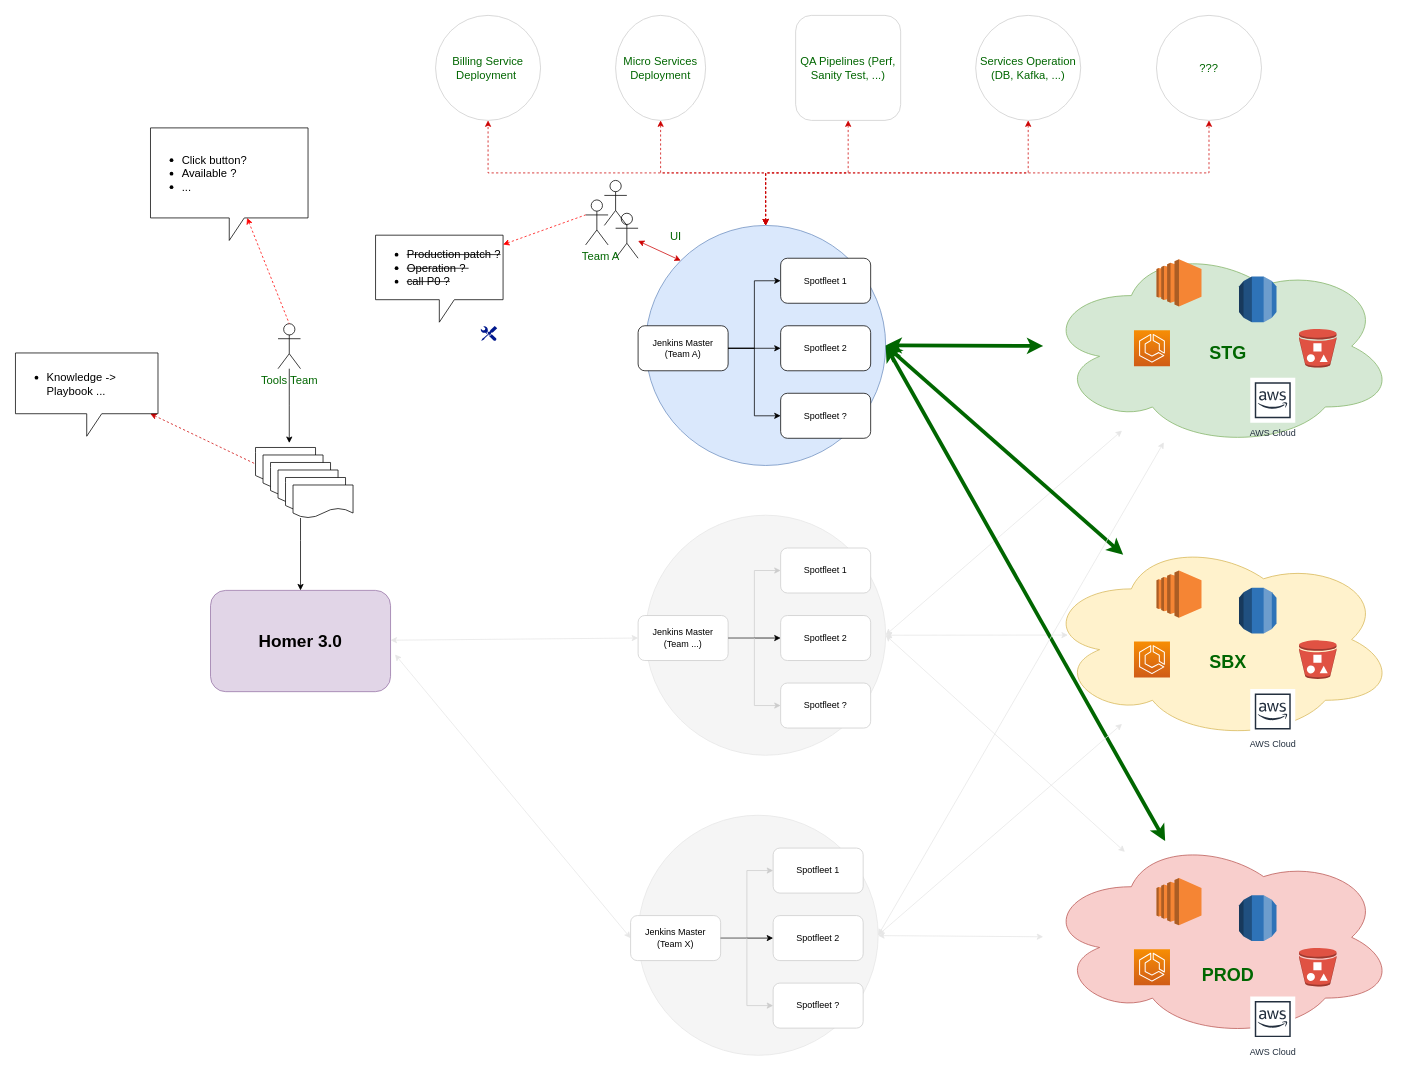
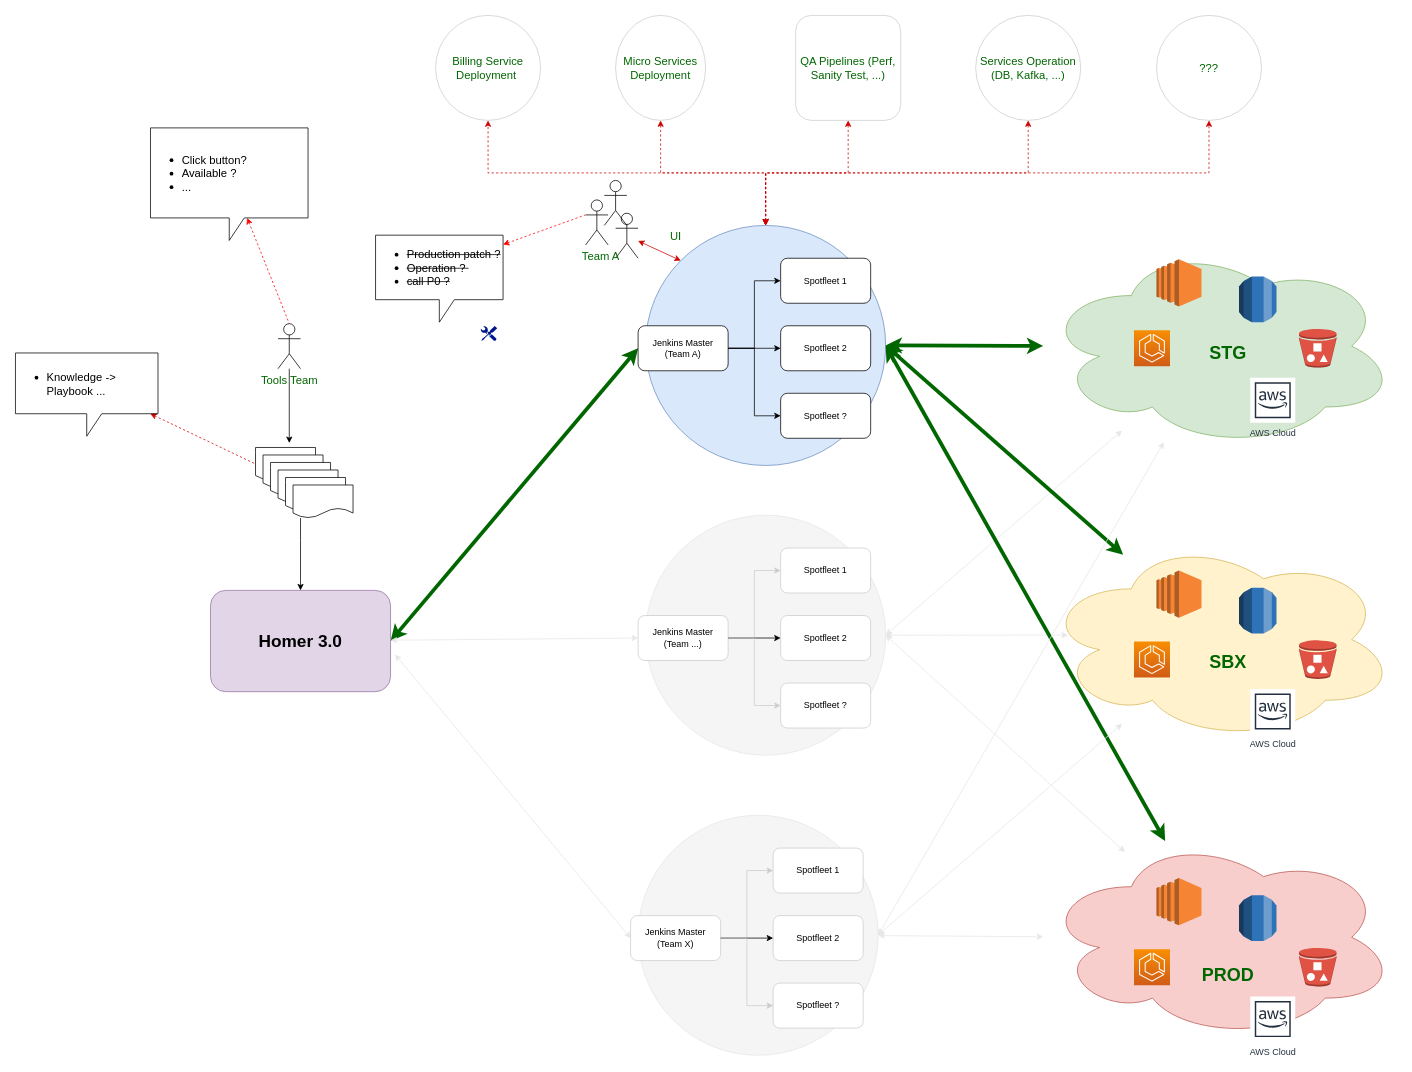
+ <mxCell id="2" style="edgeStyle=none;rounded=0;orthogonalLoop=1;jettySize=auto;html=1;entryX=0;entryY=0.5;entryDx=0;entryDy=0;fontSize=24;fontColor=#006600;exitX=1;exitY=0.5;exitDx=0;exitDy=0;startArrow=classic;startFill=1;strokeWidth=5;strokeColor=#006600;" parent="1" source="5" target="29" edge="1"><mxGeometry relative="1" as="geometry" /></mxCell>
